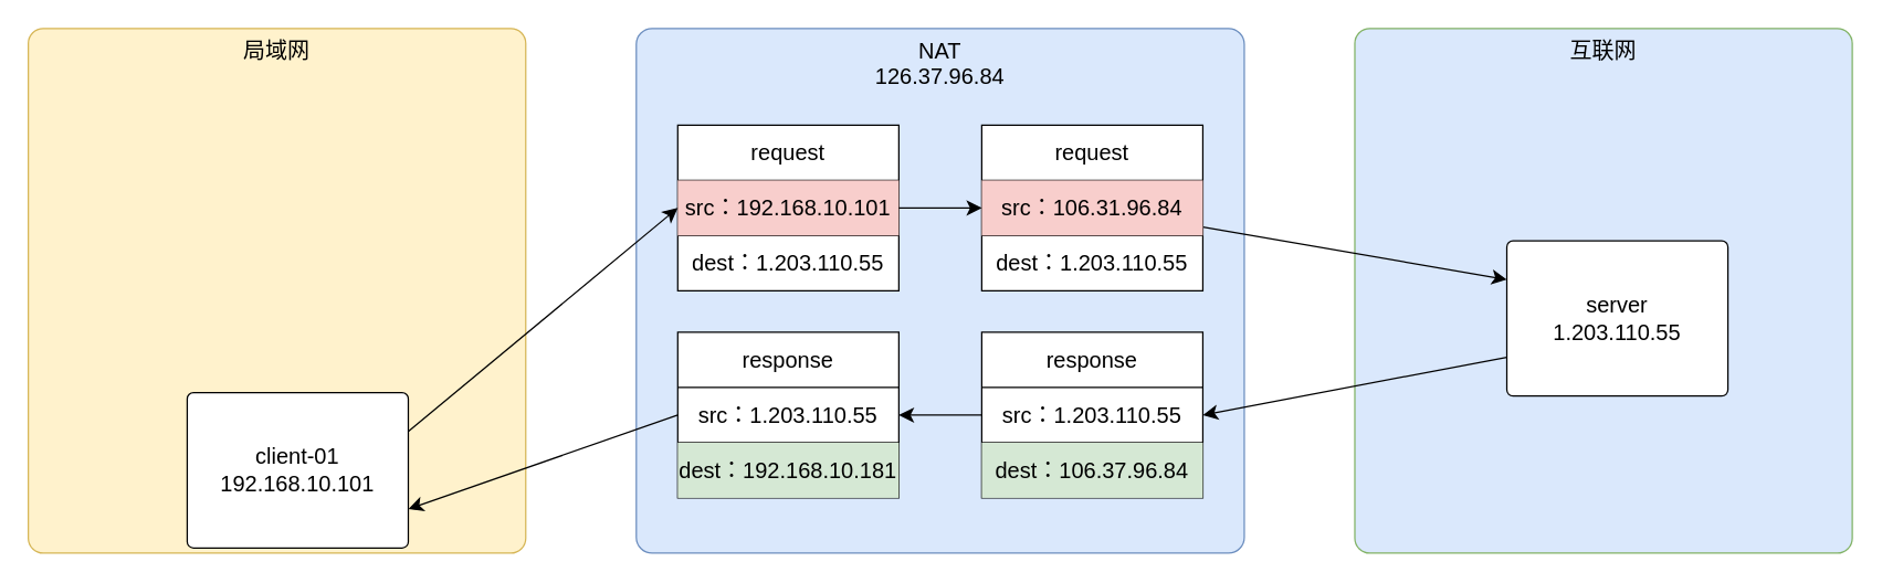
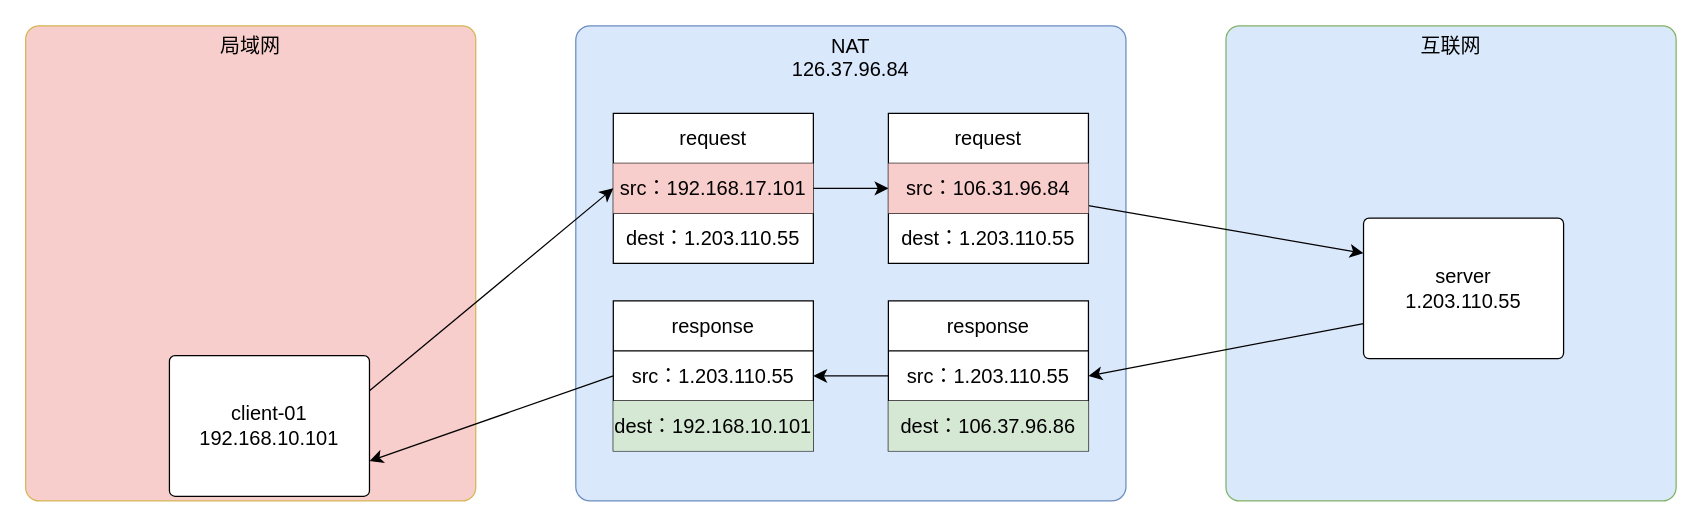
- <mxCell id="9" value="src：192.168.10.101" style="shape=partialRectangle;html=1;whiteSpace=wrap;connectable=0;strokeColor=#b85450;overflow=hidden;fillColor=#f8cecc;top=0;left=0;bottom=0;right=0;pointerEvents=1;fontSize=16;" vertex="1" parent="8"><mxGeometry width="160" height="40" as="geometry"><mxRectangle width="160" height="40" as="alternateBounds" /></mxGeometry></mxCell>
+ <mxCell id="9" value="src：192.168.17.101" style="shape=partialRectangle;html=1;whiteSpace=wrap;connectable=0;strokeColor=#b85450;overflow=hidden;fillColor=#f8cecc;top=0;left=0;bottom=0;right=0;pointerEvents=1;fontSize=16;" vertex="1" parent="8"><mxGeometry width="160" height="40" as="geometry"><mxRectangle width="160" height="40" as="alternateBounds" /></mxGeometry></mxCell>
- <mxCell id="3" value="局域网" style="rounded=1;whiteSpace=wrap;html=1;fontSize=16;arcSize=3;verticalAlign=top;fillColor=#fff2cc;strokeColor=#d6b656;" vertex="1" parent="1"><mxGeometry x="20" y="20" width="360" height="380" as="geometry" /></mxCell>
+ <mxCell id="3" value="局域网" style="rounded=1;whiteSpace=wrap;html=1;fontSize=16;arcSize=3;verticalAlign=top;fillColor=#f8cecc;strokeColor=#d6b656;" vertex="1" parent="1"><mxGeometry x="20" y="20" width="360" height="380" as="geometry" /></mxCell>
- <mxCell id="37" value="dest：192.168.10.181" style="shape=partialRectangle;html=1;whiteSpace=wrap;connectable=0;strokeColor=#82b366;overflow=hidden;fillColor=#d5e8d4;top=0;left=0;bottom=0;right=0;pointerEvents=1;fontSize=16;" vertex="1" parent="36"><mxGeometry width="160" height="40" as="geometry"><mxRectangle width="160" height="40" as="alternateBounds" /></mxGeometry></mxCell>
+ <mxCell id="37" value="dest：192.168.10.101" style="shape=partialRectangle;html=1;whiteSpace=wrap;connectable=0;strokeColor=#82b366;overflow=hidden;fillColor=#d5e8d4;top=0;left=0;bottom=0;right=0;pointerEvents=1;fontSize=16;" vertex="1" parent="36"><mxGeometry width="160" height="40" as="geometry"><mxRectangle width="160" height="40" as="alternateBounds" /></mxGeometry></mxCell>
- <mxCell id="30" value="dest：106.37.96.84" style="shape=partialRectangle;html=1;whiteSpace=wrap;connectable=0;strokeColor=#82b366;overflow=hidden;fillColor=#d5e8d4;top=0;left=0;bottom=0;right=0;pointerEvents=1;fontSize=16;" vertex="1" parent="29"><mxGeometry width="160" height="40" as="geometry"><mxRectangle width="160" height="40" as="alternateBounds" /></mxGeometry></mxCell>
+ <mxCell id="30" value="dest：106.37.96.86" style="shape=partialRectangle;html=1;whiteSpace=wrap;connectable=0;strokeColor=#82b366;overflow=hidden;fillColor=#d5e8d4;top=0;left=0;bottom=0;right=0;pointerEvents=1;fontSize=16;" vertex="1" parent="29"><mxGeometry width="160" height="40" as="geometry"><mxRectangle width="160" height="40" as="alternateBounds" /></mxGeometry></mxCell>
